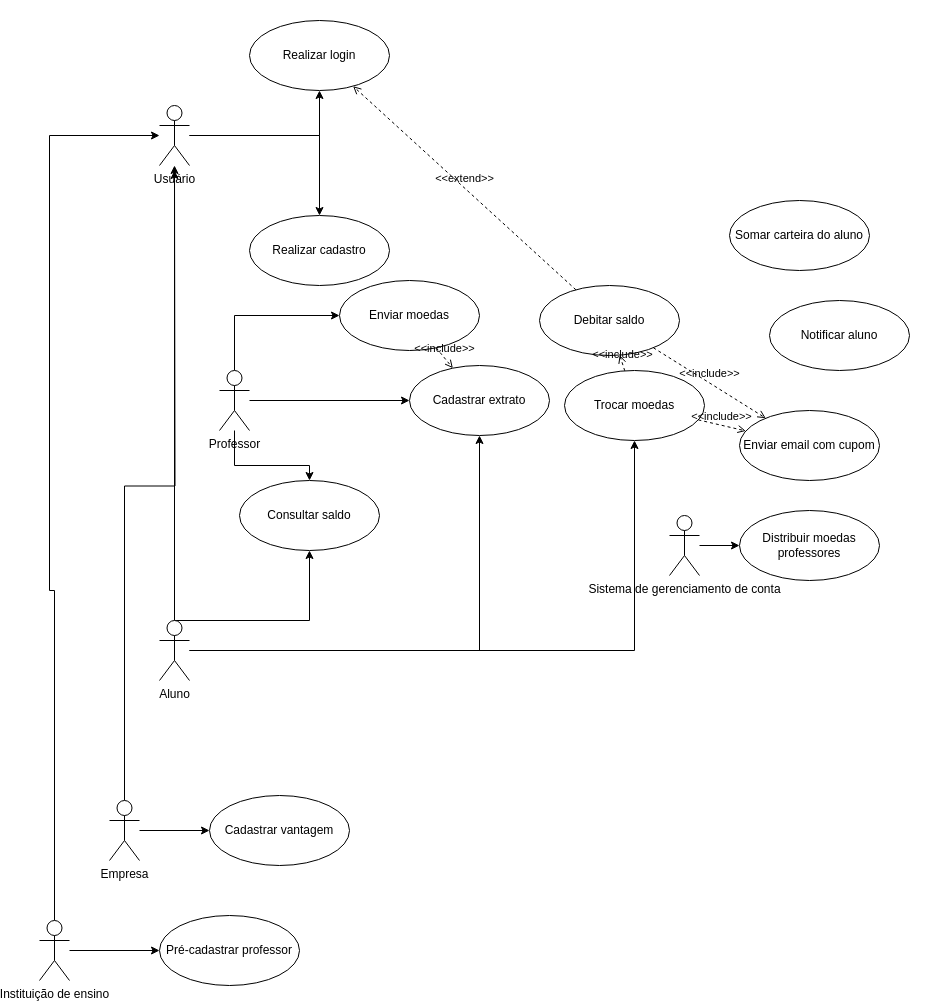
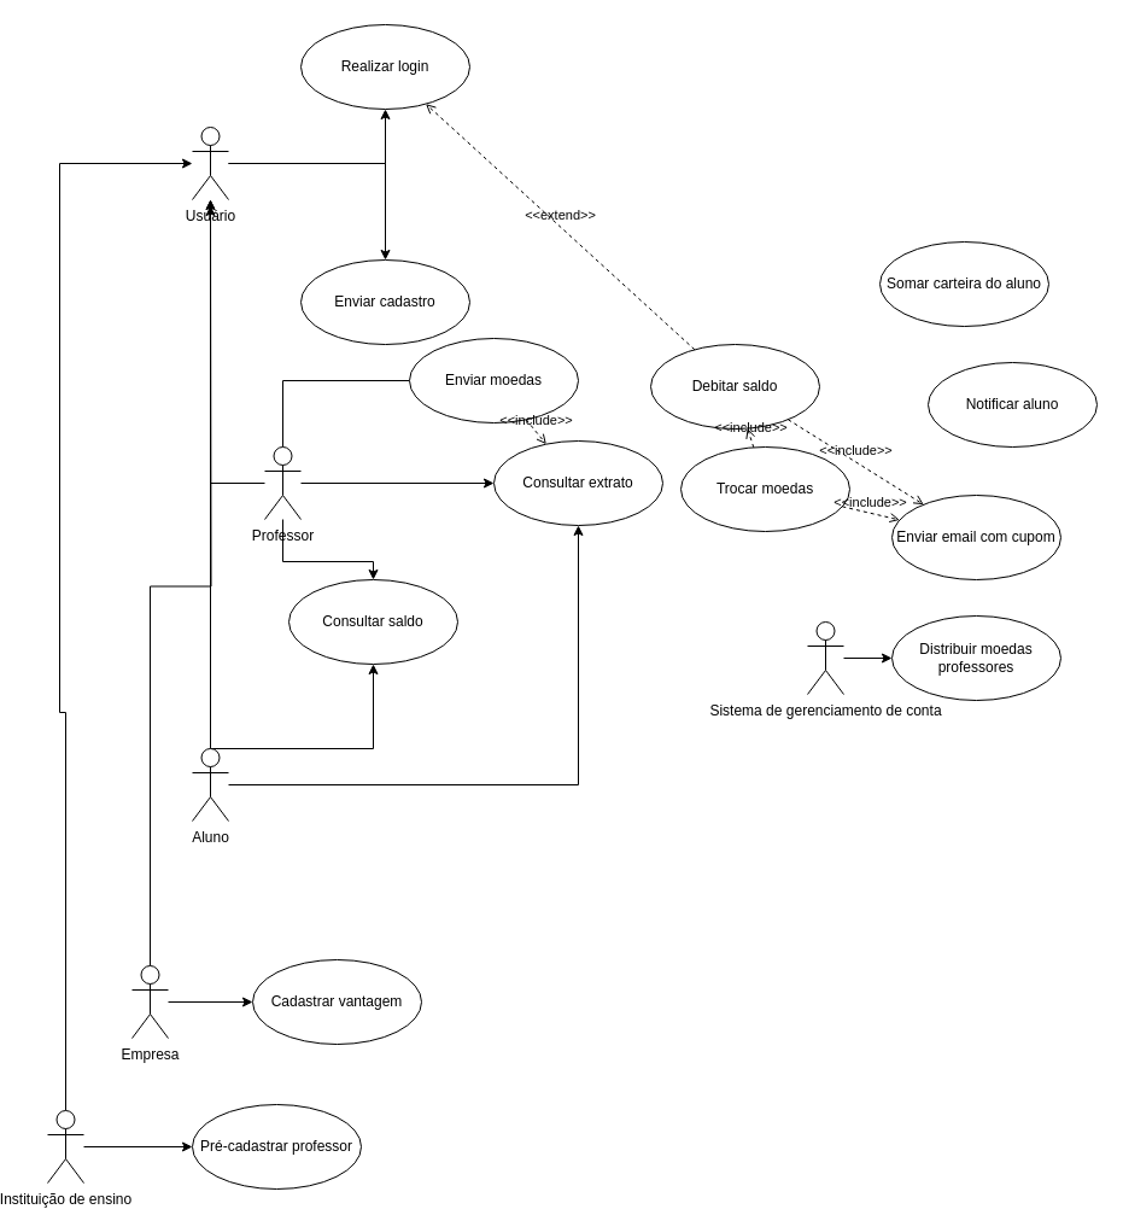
- <mxCell id="15" value="Realizar cadastro" style="ellipse;whiteSpace=wrap;html=1;" parent="1" vertex="1"><mxGeometry x="230" y="215" width="140" height="70" as="geometry" /></mxCell>
+ <mxCell id="15" value="Enviar cadastro" style="ellipse;whiteSpace=wrap;html=1;" parent="1" vertex="1"><mxGeometry x="230" y="215" width="140" height="70" as="geometry" /></mxCell>
- <mxCell id="11" style="edgeStyle=orthogonalEdgeStyle;rounded=0;orthogonalLoop=1;jettySize=auto;html=1;" parent="1" source="14" target="16" edge="1"><mxGeometry relative="1" as="geometry"><Array as="points"><mxPoint x="215" y="315" /></Array></mxGeometry></mxCell>
+ <mxCell id="11" style="edgeStyle=orthogonalEdgeStyle;rounded=0;orthogonalLoop=1;jettySize=auto;html=1;endArrow=none;" parent="1" source="14" target="16" edge="1"><mxGeometry relative="1" as="geometry"><Array as="points"><mxPoint x="215" y="315" /></Array></mxGeometry></mxCell>
+ <mxCell id="10" style="edgeStyle=orthogonalEdgeStyle;rounded=0;orthogonalLoop=1;jettySize=auto;html=1;" parent="1" source="14" target="4" edge="1"><mxGeometry relative="1" as="geometry"><Array as="points"><mxPoint x="155" y="400" /></Array></mxGeometry></mxCell>
- <mxCell id="26" value="Cadastrar extrato" style="ellipse;whiteSpace=wrap;html=1;" parent="1" vertex="1"><mxGeometry x="390" y="365" width="140" height="70" as="geometry" /></mxCell>
+ <mxCell id="26" value="Consultar extrato" style="ellipse;whiteSpace=wrap;html=1;" parent="1" vertex="1"><mxGeometry x="390" y="365" width="140" height="70" as="geometry" /></mxCell>
- <mxCell id="8" style="edgeStyle=orthogonalEdgeStyle;rounded=0;orthogonalLoop=1;jettySize=auto;html=1;" parent="1" source="9" target="28" edge="1"><mxGeometry relative="1" as="geometry" /></mxCell>
